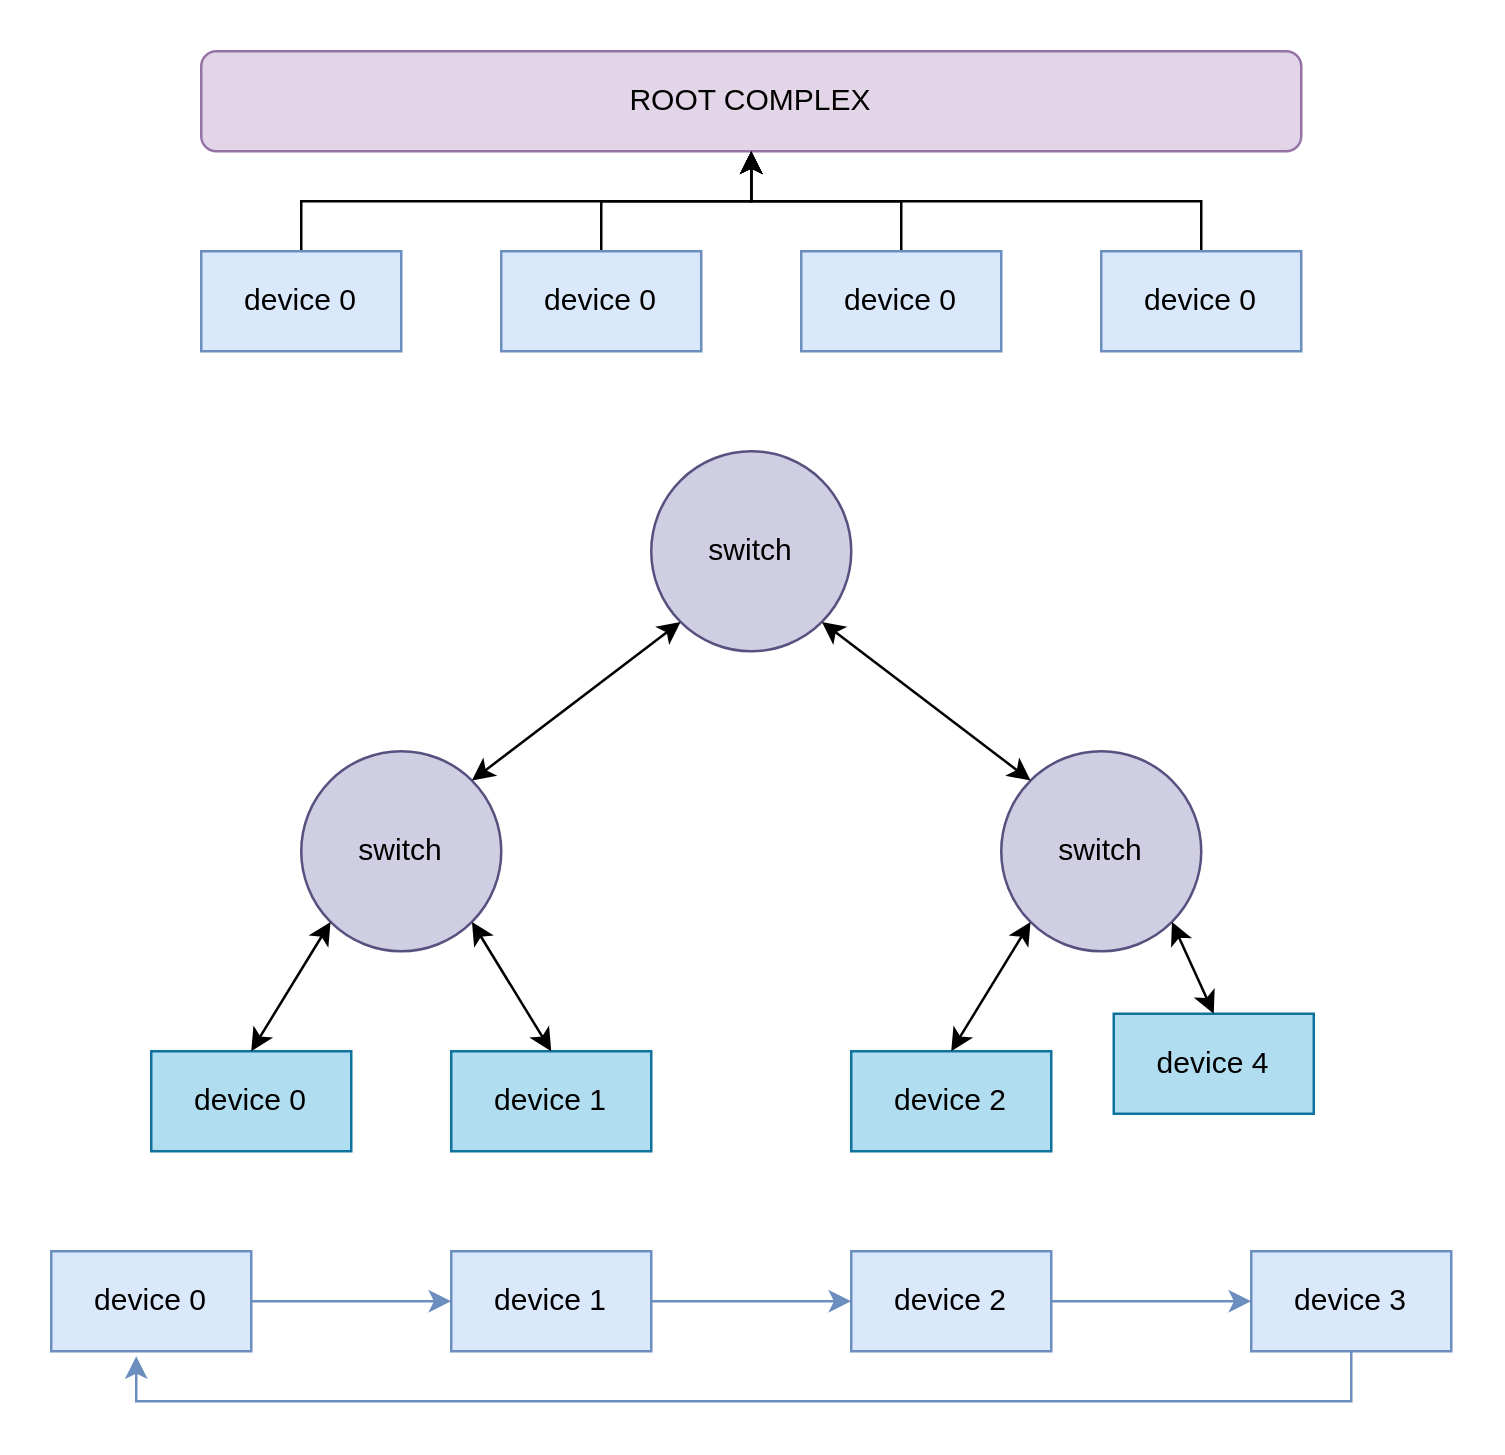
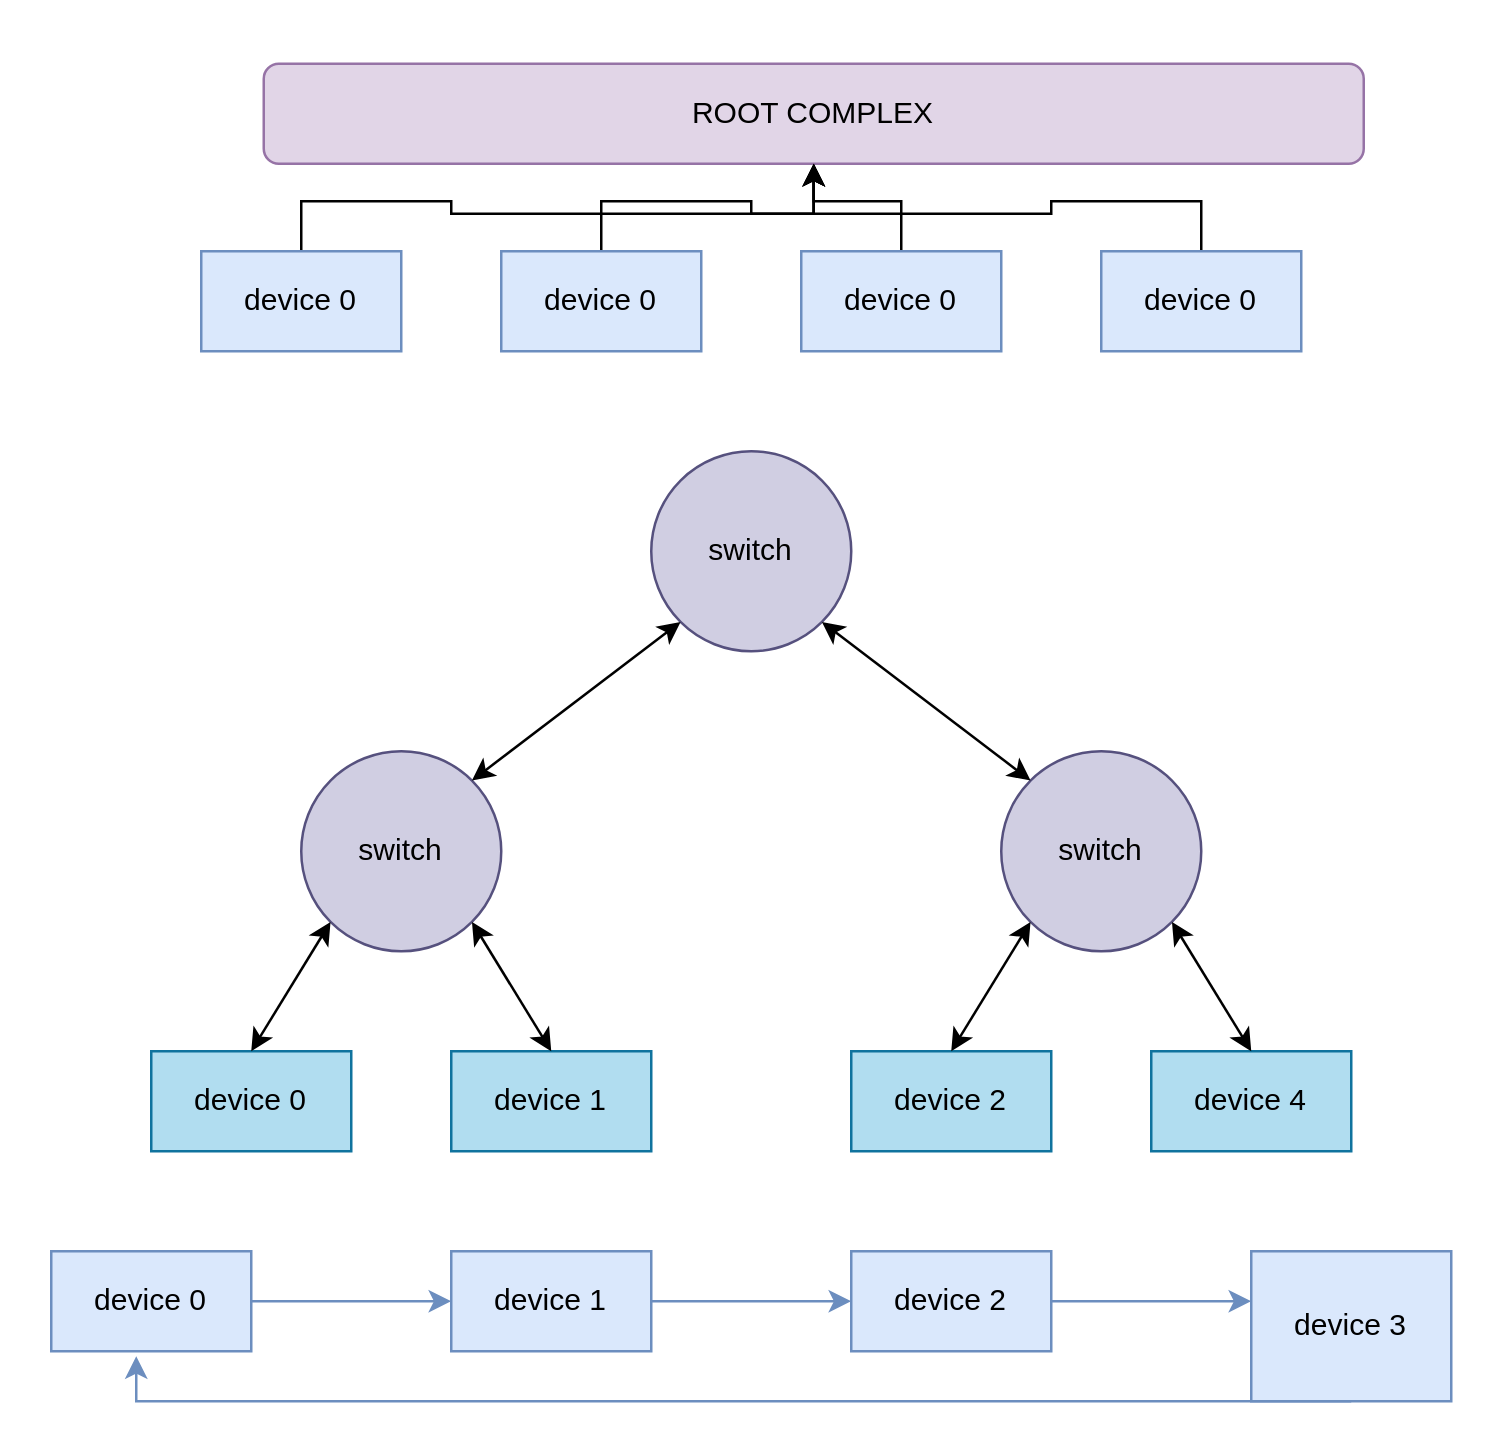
- <mxCell id="23" value="ROOT COMPLEX" style="rounded=1;whiteSpace=wrap;html=1;fillColor=#e1d5e7;strokeColor=#9673a6;" vertex="1" parent="1"><mxGeometry x="80" y="20" width="440" height="40" as="geometry" /></mxCell>
+ <mxCell id="23" value="ROOT COMPLEX" style="rounded=1;whiteSpace=wrap;html=1;fillColor=#e1d5e7;strokeColor=#9673a6;" vertex="1" parent="1"><mxGeometry x="105" y="25" width="440" height="40" as="geometry" /></mxCell>
- <mxCell id="8" value="device 4" style="rounded=0;whiteSpace=wrap;html=1;fillColor=#b1ddf0;strokeColor=#10739e;" vertex="1" parent="1"><mxGeometry x="445" y="405" width="80" height="40" as="geometry" /></mxCell>
+ <mxCell id="8" value="device 4" style="rounded=0;whiteSpace=wrap;html=1;fillColor=#b1ddf0;strokeColor=#10739e;" vertex="1" parent="1"><mxGeometry x="460" y="420" width="80" height="40" as="geometry" /></mxCell>
- <mxCell id="21" value="device 3" style="rounded=0;whiteSpace=wrap;html=1;fillColor=#dae8fc;strokeColor=#6c8ebf;" vertex="1" parent="1"><mxGeometry x="500" y="500" width="80" height="40" as="geometry" /></mxCell>
+ <mxCell id="21" value="device 3" style="rounded=0;whiteSpace=wrap;html=1;fillColor=#dae8fc;strokeColor=#6c8ebf;" vertex="1" parent="1"><mxGeometry x="500" y="500" width="80" height="60" as="geometry" /></mxCell>
